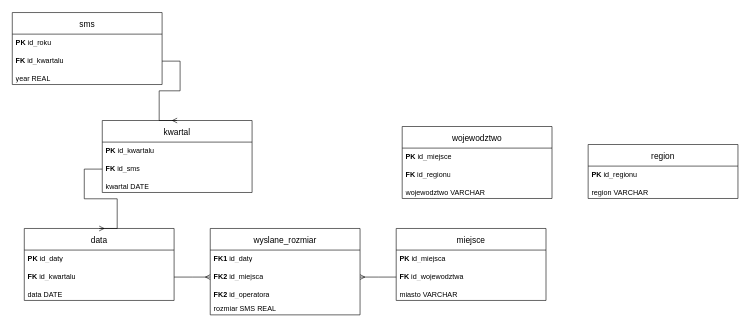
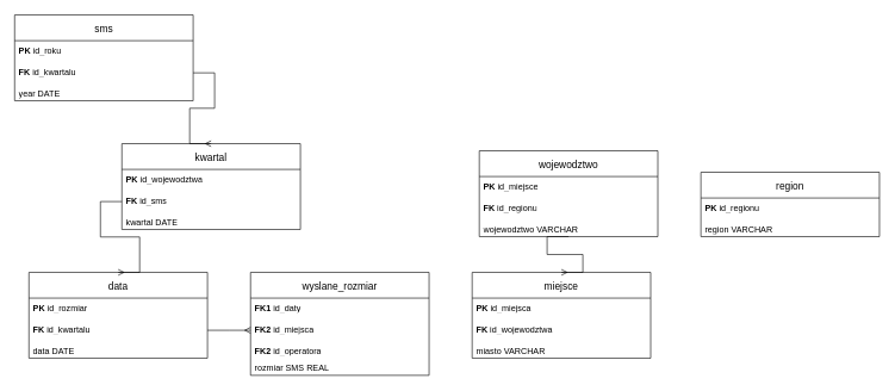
- <mxCell id="33" value="year REAL" style="text;strokeColor=none;fillColor=none;spacingLeft=4;spacingRight=4;overflow=hidden;rotatable=0;points=[[0,0.5],[1,0.5]];portConstraint=eastwest;fontSize=12;whiteSpace=wrap;html=1;" vertex="1" parent="30"><mxGeometry y="96" width="249.75" height="24" as="geometry" /></mxCell>
+ <mxCell id="33" value="year DATE" style="text;strokeColor=none;fillColor=none;spacingLeft=4;spacingRight=4;overflow=hidden;rotatable=0;points=[[0,0.5],[1,0.5]];portConstraint=eastwest;fontSize=12;whiteSpace=wrap;html=1;" vertex="1" parent="30"><mxGeometry y="96" width="249.75" height="24" as="geometry" /></mxCell>
- <mxCell id="26" value="&lt;b&gt;PK&amp;nbsp;&lt;/b&gt;id_kwartalu" style="text;strokeColor=none;fillColor=none;spacingLeft=4;spacingRight=4;overflow=hidden;rotatable=0;points=[[0,0.5],[1,0.5]];portConstraint=eastwest;fontSize=12;whiteSpace=wrap;html=1;" vertex="1" parent="25"><mxGeometry y="36" width="249.75" height="30" as="geometry" /></mxCell>
+ <mxCell id="26" value="&lt;b&gt;PK&amp;nbsp;&lt;/b&gt;id_wojewodztwa" style="text;strokeColor=none;fillColor=none;spacingLeft=4;spacingRight=4;overflow=hidden;rotatable=0;points=[[0,0.5],[1,0.5]];portConstraint=eastwest;fontSize=12;whiteSpace=wrap;html=1;" vertex="1" parent="25"><mxGeometry y="36" width="249.75" height="30" as="geometry" /></mxCell>
+ <mxCell id="19" style="edgeStyle=entityRelationEdgeStyle;rounded=0;orthogonalLoop=1;jettySize=auto;html=1;endArrow=ERmany;endFill=0;entryX=0.5;entryY=0;entryDx=0;entryDy=0;exitX=0.5;exitY=1;exitDx=0;exitDy=0;" edge="1" parent="1" source="11" target="7"><mxGeometry relative="1" as="geometry"><mxPoint x="730" y="350" as="sourcePoint" /><mxPoint x="800" y="610" as="targetPoint" /></mxGeometry></mxCell>
- <mxCell id="21" value="&lt;b&gt;PK&amp;nbsp;&lt;/b&gt;id_daty" style="text;strokeColor=none;fillColor=none;spacingLeft=4;spacingRight=4;overflow=hidden;rotatable=0;points=[[0,0.5],[1,0.5]];portConstraint=eastwest;fontSize=12;whiteSpace=wrap;html=1;" vertex="1" parent="20"><mxGeometry y="36" width="249.75" height="30" as="geometry" /></mxCell>
+ <mxCell id="21" value="&lt;b&gt;PK&amp;nbsp;&lt;/b&gt;id_rozmiar" style="text;strokeColor=none;fillColor=none;spacingLeft=4;spacingRight=4;overflow=hidden;rotatable=0;points=[[0,0.5],[1,0.5]];portConstraint=eastwest;fontSize=12;whiteSpace=wrap;html=1;" vertex="1" parent="20"><mxGeometry y="36" width="249.75" height="30" as="geometry" /></mxCell>
- <mxCell id="18" style="edgeStyle=entityRelationEdgeStyle;rounded=0;orthogonalLoop=1;jettySize=auto;html=1;entryX=1;entryY=0.5;entryDx=0;entryDy=0;endArrow=ERmany;endFill=0;exitX=0;exitY=0.5;exitDx=0;exitDy=0;" edge="1" parent="1" source="9" target="4"><mxGeometry relative="1" as="geometry"><mxPoint x="570" y="600" as="sourcePoint" /><mxPoint x="649.251" y="668.01" as="targetPoint" /></mxGeometry></mxCell>
